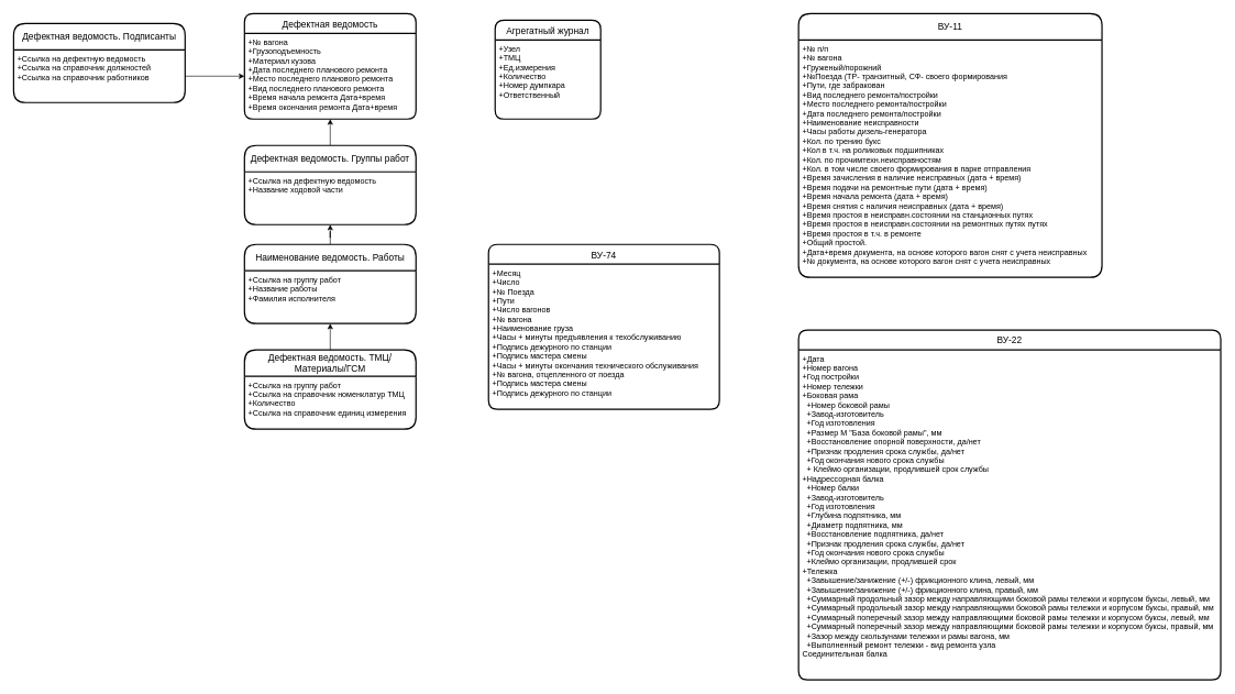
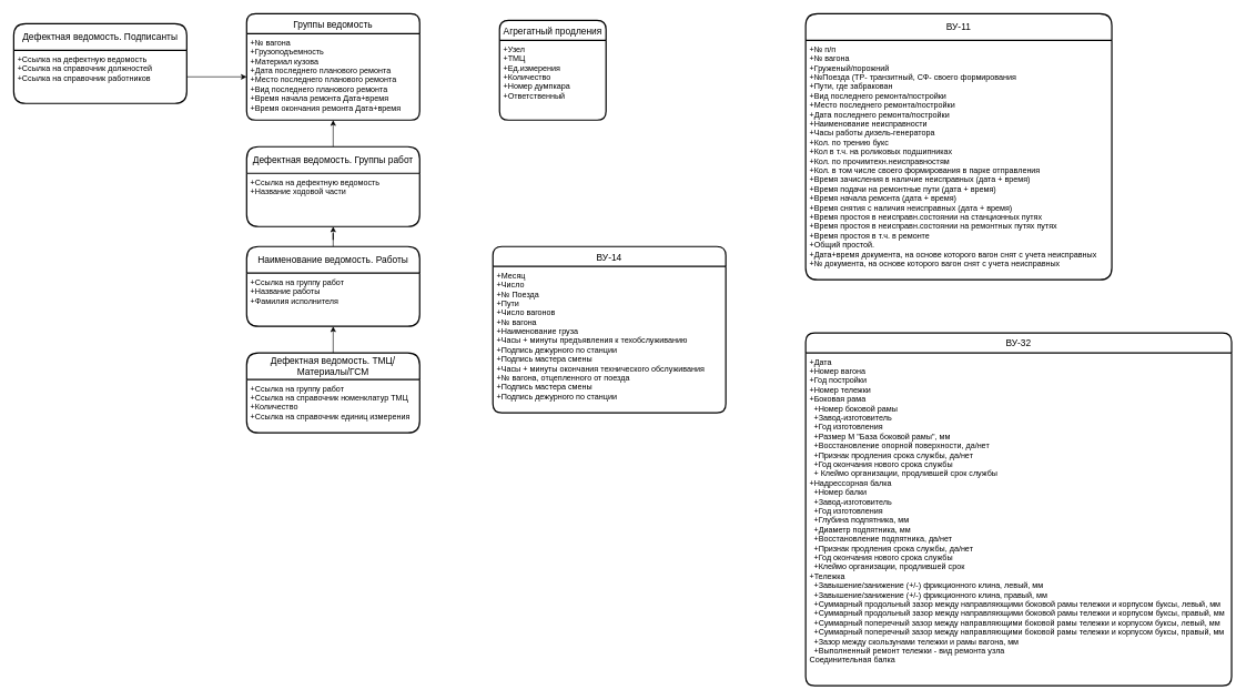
- <mxCell id="6" value="Дефектная ведомость" style="swimlane;childLayout=stackLayout;horizontal=1;startSize=30;horizontalStack=0;rounded=1;fontSize=14;fontStyle=0;strokeWidth=2;resizeParent=0;resizeLast=1;shadow=0;dashed=0;align=center;" vertex="1" parent="1"><mxGeometry x="370" y="20" width="260" height="160" as="geometry" /></mxCell>
+ <mxCell id="6" value="Группы ведомость" style="swimlane;childLayout=stackLayout;horizontal=1;startSize=30;horizontalStack=0;rounded=1;fontSize=14;fontStyle=0;strokeWidth=2;resizeParent=0;resizeLast=1;shadow=0;dashed=0;align=center;" vertex="1" parent="1"><mxGeometry x="370" y="20" width="260" height="160" as="geometry" /></mxCell>
- <mxCell id="22" value="Агрегатный журнал" style="swimlane;childLayout=stackLayout;horizontal=1;startSize=30;horizontalStack=0;rounded=1;fontSize=14;fontStyle=0;strokeWidth=2;resizeParent=0;resizeLast=1;shadow=0;dashed=0;align=center;" vertex="1" parent="1"><mxGeometry x="750" y="30" width="160" height="150" as="geometry" /></mxCell>
+ <mxCell id="22" value="Агрегатный продления" style="swimlane;childLayout=stackLayout;horizontal=1;startSize=30;horizontalStack=0;rounded=1;fontSize=14;fontStyle=0;strokeWidth=2;resizeParent=0;resizeLast=1;shadow=0;dashed=0;align=center;" vertex="1" parent="1"><mxGeometry x="750" y="30" width="160" height="150" as="geometry" /></mxCell>
- <mxCell id="4" value="ВУ-74" style="swimlane;childLayout=stackLayout;horizontal=1;startSize=30;horizontalStack=0;rounded=1;fontSize=14;fontStyle=0;strokeWidth=2;resizeParent=0;resizeLast=1;shadow=0;dashed=0;align=center;" vertex="1" parent="1"><mxGeometry x="740" y="370" width="350" height="250" as="geometry" /></mxCell>
+ <mxCell id="4" value="ВУ-14" style="swimlane;childLayout=stackLayout;horizontal=1;startSize=30;horizontalStack=0;rounded=1;fontSize=14;fontStyle=0;strokeWidth=2;resizeParent=0;resizeLast=1;shadow=0;dashed=0;align=center;" vertex="1" parent="1"><mxGeometry x="740" y="370" width="350" height="250" as="geometry" /></mxCell>
- <mxCell id="2" value="ВУ-22" style="swimlane;childLayout=stackLayout;horizontal=1;startSize=30;horizontalStack=0;rounded=1;fontSize=14;fontStyle=0;strokeWidth=2;resizeParent=0;resizeLast=1;shadow=0;dashed=0;align=center;" vertex="1" parent="1"><mxGeometry x="1210" y="500" width="640" height="530" as="geometry" /></mxCell>
+ <mxCell id="2" value="ВУ-32" style="swimlane;childLayout=stackLayout;horizontal=1;startSize=30;horizontalStack=0;rounded=1;fontSize=14;fontStyle=0;strokeWidth=2;resizeParent=0;resizeLast=1;shadow=0;dashed=0;align=center;" vertex="1" parent="1"><mxGeometry x="1210" y="500" width="640" height="530" as="geometry" /></mxCell>
